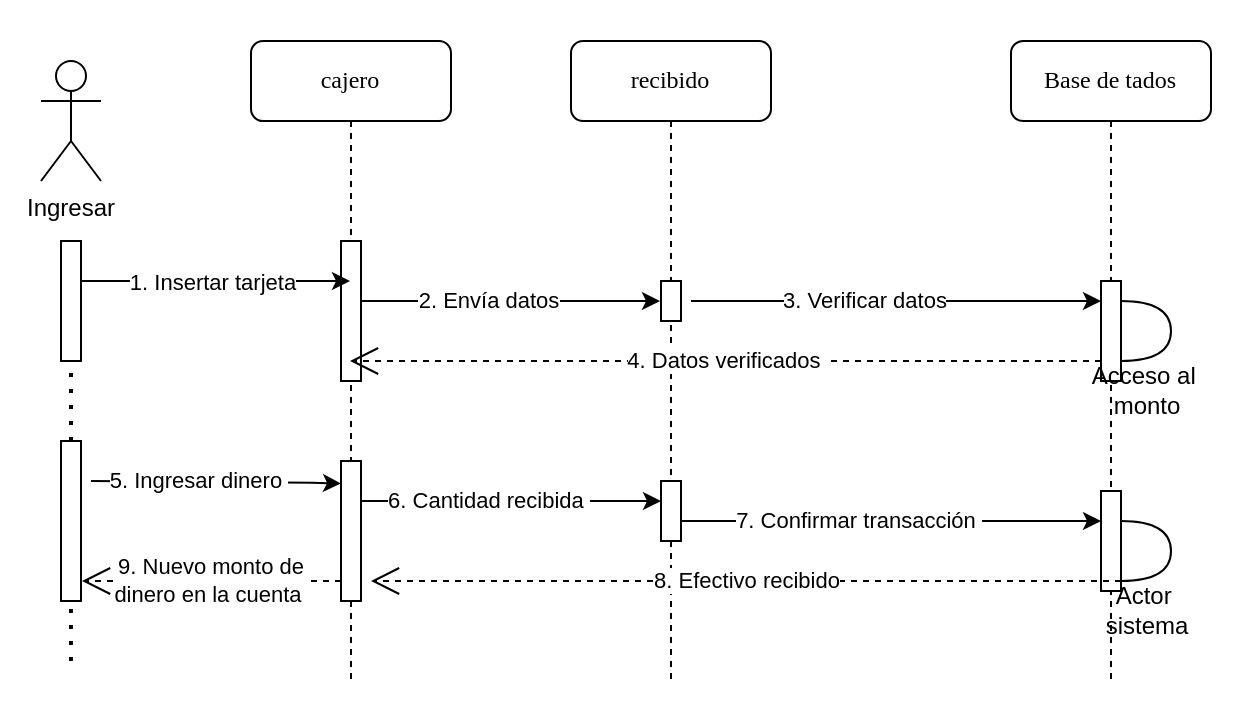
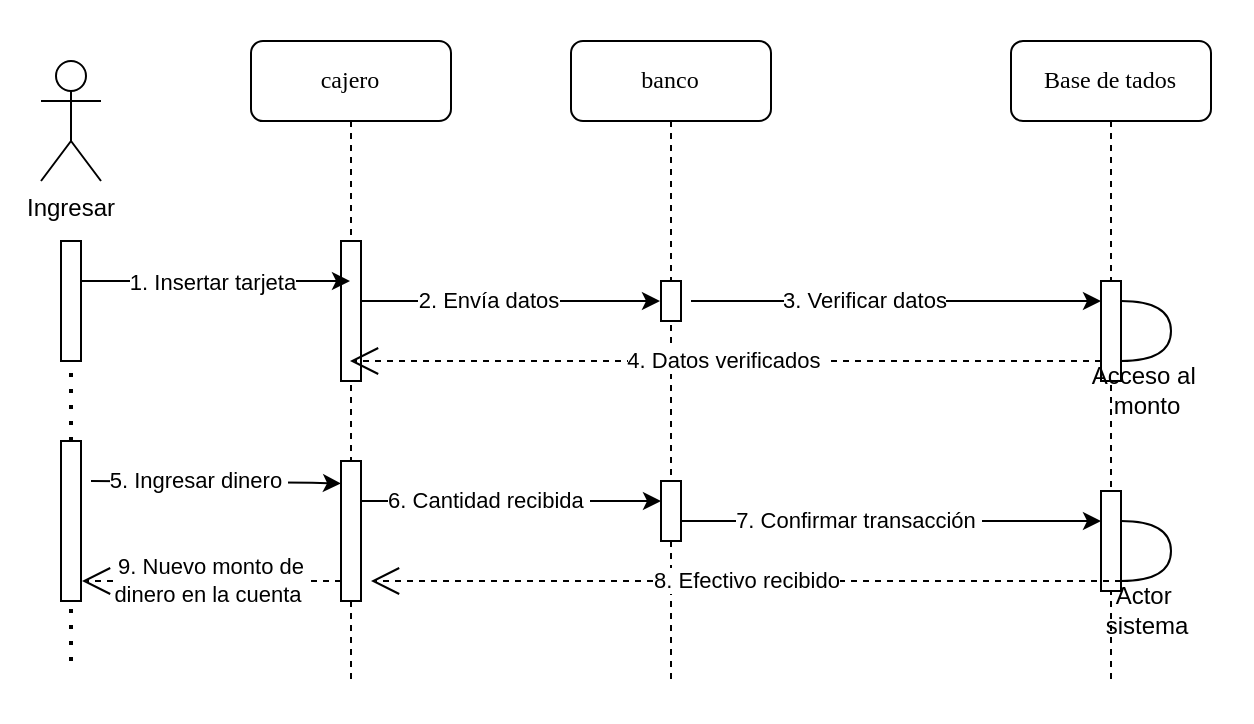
- <mxCell id="7" value="&lt;font style=&quot;vertical-align: inherit;&quot;&gt;&lt;font style=&quot;vertical-align: inherit;&quot;&gt;recibido&lt;/font&gt;&lt;/font&gt;" style="shape=umlLifeline;perimeter=lifelinePerimeter;whiteSpace=wrap;html=1;container=1;collapsible=0;recursiveResize=0;outlineConnect=0;rounded=1;shadow=0;comic=0;labelBackgroundColor=none;strokeWidth=1;fontFamily=Verdana;fontSize=12;align=center;" parent="1" vertex="1"><mxGeometry x="285" y="20" width="100" height="320" as="geometry" /></mxCell>
+ <mxCell id="7" value="&lt;font style=&quot;vertical-align: inherit;&quot;&gt;&lt;font style=&quot;vertical-align: inherit;&quot;&gt;banco&lt;/font&gt;&lt;/font&gt;" style="shape=umlLifeline;perimeter=lifelinePerimeter;whiteSpace=wrap;html=1;container=1;collapsible=0;recursiveResize=0;outlineConnect=0;rounded=1;shadow=0;comic=0;labelBackgroundColor=none;strokeWidth=1;fontFamily=Verdana;fontSize=12;align=center;" parent="1" vertex="1"><mxGeometry x="285" y="20" width="100" height="320" as="geometry" /></mxCell>
